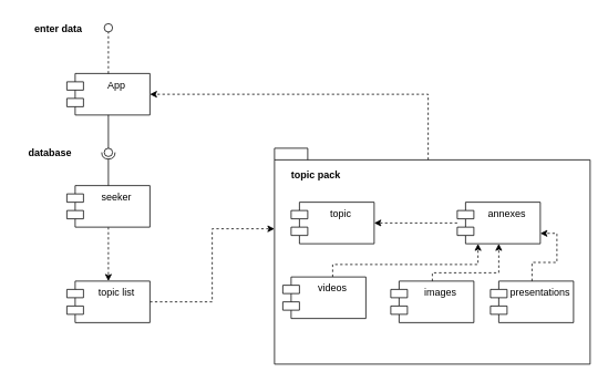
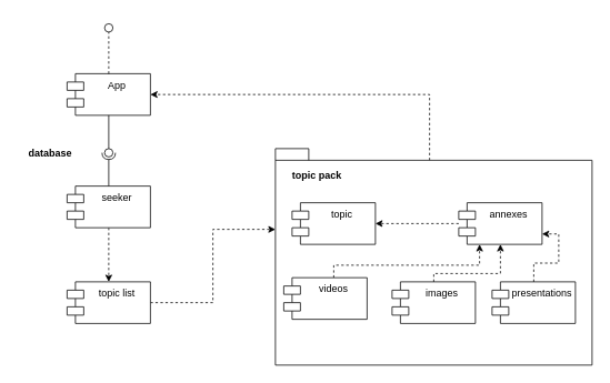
- <mxCell id="18" value="enter data" style="text;align=center;fontStyle=1;verticalAlign=middle;spacingLeft=3;spacingRight=3;strokeColor=none;rotatable=0;points=[[0,0.5],[1,0.5]];portConstraint=eastwest;" parent="1" vertex="1"><mxGeometry x="30" y="20" width="80" height="26" as="geometry" /></mxCell>
